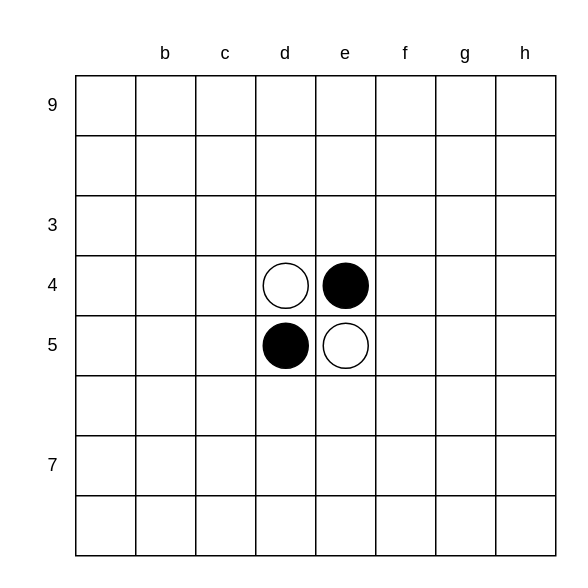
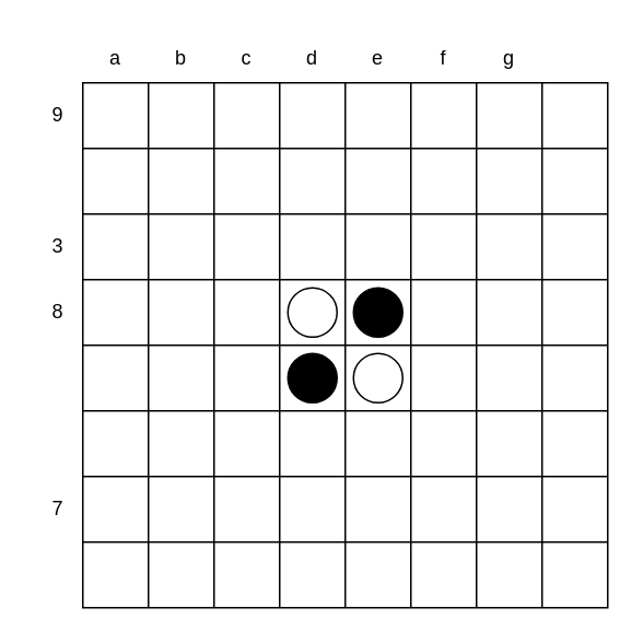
+ <mxCell id="75" value="a" style="text;html=1;strokeColor=none;fillColor=none;align=center;verticalAlign=middle;whiteSpace=wrap;rounded=0;" vertex="1" parent="1"><mxGeometry x="50" y="20" width="40" height="30" as="geometry" /></mxCell>
- <mxCell id="82" value="h" style="text;html=1;strokeColor=none;fillColor=none;align=center;verticalAlign=middle;whiteSpace=wrap;rounded=0;" vertex="1" parent="1"><mxGeometry x="330" y="20" width="40" height="30" as="geometry" /></mxCell>
- <mxCell id="85" value="4" style="text;html=1;strokeColor=none;fillColor=none;align=center;verticalAlign=middle;whiteSpace=wrap;rounded=0;" vertex="1" parent="1"><mxGeometry x="20" y="170" width="30" height="40" as="geometry" /></mxCell>
+ <mxCell id="85" value="8" style="text;html=1;strokeColor=none;fillColor=none;align=center;verticalAlign=middle;whiteSpace=wrap;rounded=0;" vertex="1" parent="1"><mxGeometry x="20" y="170" width="30" height="40" as="geometry" /></mxCell>
- <mxCell id="86" value="5" style="text;html=1;strokeColor=none;fillColor=none;align=center;verticalAlign=middle;whiteSpace=wrap;rounded=0;" vertex="1" parent="1"><mxGeometry x="20" y="210" width="30" height="40" as="geometry" /></mxCell>
